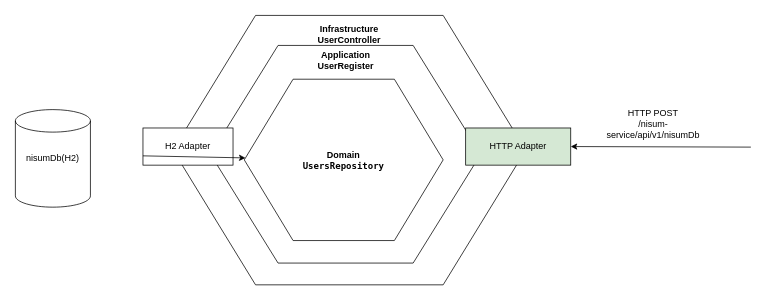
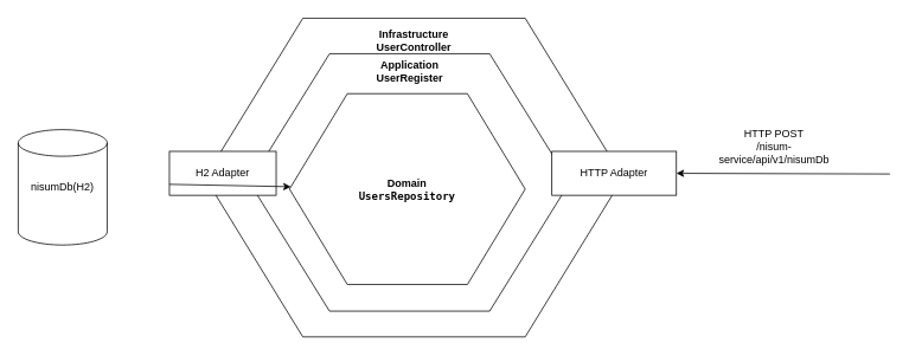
- <mxCell id="12" value="HTTP Adapter" style="rounded=0;whiteSpace=wrap;html=1;fillColor=#d5e8d4;" vertex="1" parent="1"><mxGeometry x="620" y="170" width="140" height="49.5" as="geometry" /></mxCell>
+ <mxCell id="12" value="HTTP Adapter" style="rounded=0;whiteSpace=wrap;html=1;" vertex="1" parent="1"><mxGeometry x="620" y="170" width="140" height="49.5" as="geometry" /></mxCell>
